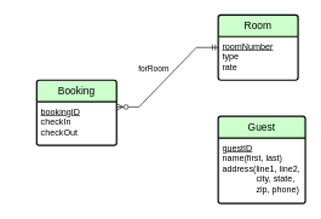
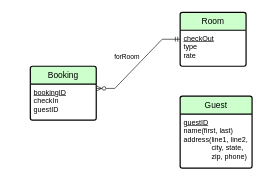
- <mxCell id="7" value="&lt;u&gt;roomNumber&lt;/u&gt;&lt;div&gt;type&lt;/div&gt;&lt;div&gt;rate&lt;/div&gt;" style="align=left;strokeColor=none;fillColor=none;spacingLeft=4;fontSize=12;verticalAlign=top;resizable=0;rotatable=0;part=1;html=1;" parent="6" vertex="1"><mxGeometry y="30" width="110" height="60" as="geometry" /></mxCell>
+ <mxCell id="7" value="&lt;u&gt;checkOut&lt;/u&gt;&lt;div&gt;type&lt;/div&gt;&lt;div&gt;rate&lt;/div&gt;" style="align=left;strokeColor=none;fillColor=none;spacingLeft=4;fontSize=12;verticalAlign=top;resizable=0;rotatable=0;part=1;html=1;" parent="6" vertex="1"><mxGeometry y="30" width="110" height="60" as="geometry" /></mxCell>
- <mxCell id="3" value="&lt;u&gt;bookingID&lt;/u&gt;&lt;br&gt;checkIn&lt;div&gt;checkOut&lt;/div&gt;" style="align=left;strokeColor=none;fillColor=none;spacingLeft=4;fontSize=12;verticalAlign=top;resizable=0;rotatable=0;part=1;html=1;" parent="2" vertex="1"><mxGeometry y="30" width="110" height="60" as="geometry" /></mxCell>
+ <mxCell id="3" value="&lt;u&gt;bookingID&lt;/u&gt;&lt;br&gt;checkIn&lt;div&gt;guestID&lt;/div&gt;" style="align=left;strokeColor=none;fillColor=none;spacingLeft=4;fontSize=12;verticalAlign=top;resizable=0;rotatable=0;part=1;html=1;" parent="2" vertex="1"><mxGeometry y="30" width="110" height="60" as="geometry" /></mxCell>
